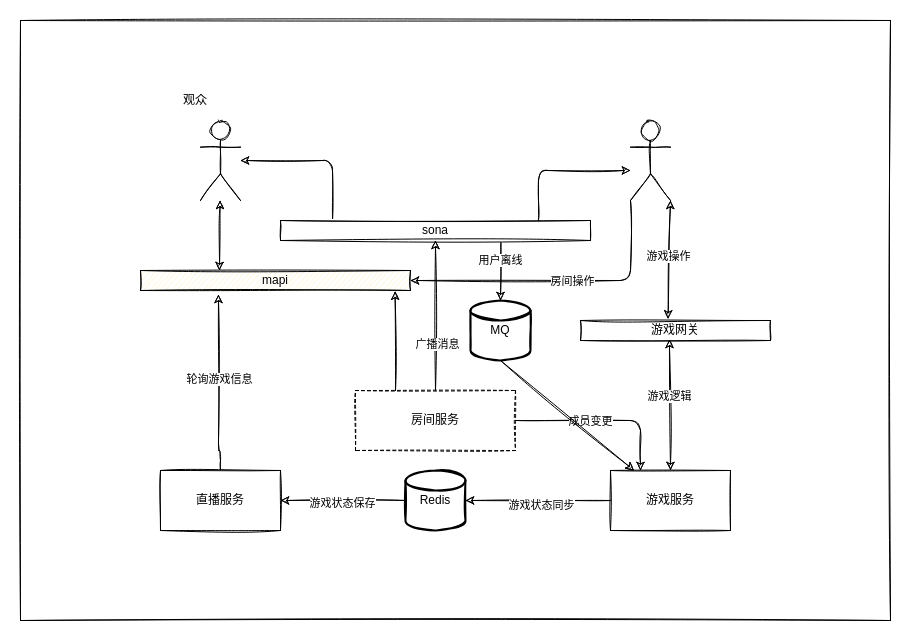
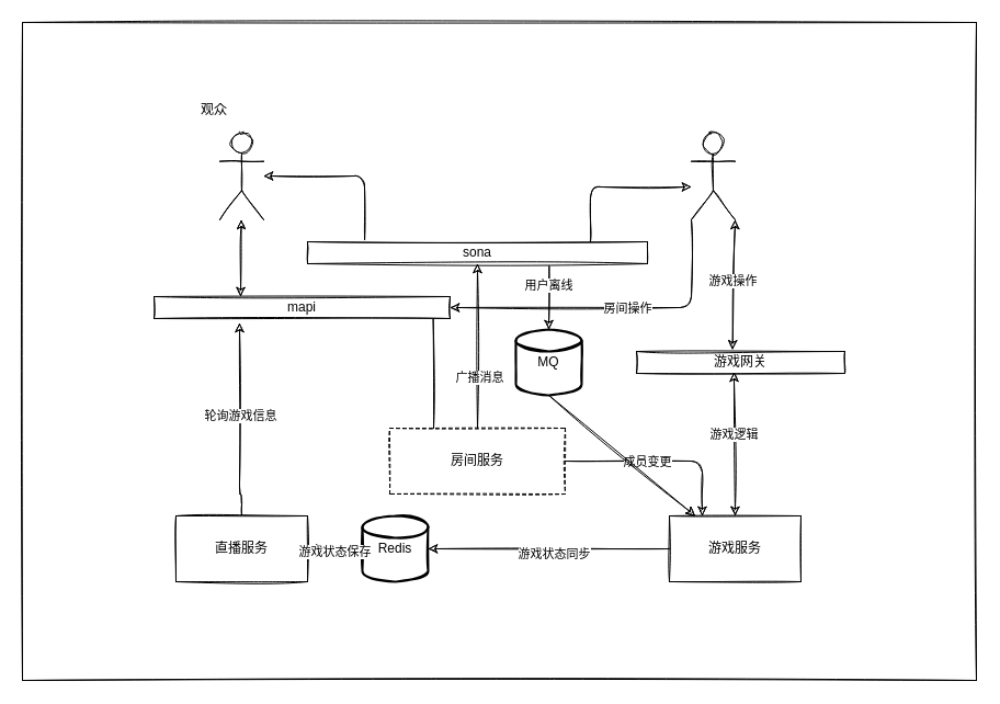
- <mxCell id="3" value="mapi" style="whiteSpace=wrap;html=1;arcSize=50;labelBackgroundColor=none;sketch=1;fillColor=#fff2cc;" parent="1" vertex="1"><mxGeometry x="140" y="270" width="270" height="20" as="geometry" /></mxCell>
+ <mxCell id="3" value="mapi" style="whiteSpace=wrap;html=1;arcSize=50;labelBackgroundColor=none;sketch=1;" parent="1" vertex="1"><mxGeometry x="140" y="270" width="270" height="20" as="geometry" /></mxCell>
- <mxCell id="17" value="" style="endArrow=classic;html=1;entryX=0.943;entryY=1.038;entryDx=0;entryDy=0;exitX=0.25;exitY=0;exitDx=0;exitDy=0;labelBackgroundColor=none;sketch=1;entryPerimeter=0;" parent="1" source="11" target="3" edge="1"><mxGeometry width="50" height="50" relative="1" as="geometry"><mxPoint x="310" y="430" as="sourcePoint" /><mxPoint x="360" y="380" as="targetPoint" /></mxGeometry></mxCell>
+ <mxCell id="17" value="" style="endArrow=none;html=1;entryX=0.943;entryY=1.038;entryDx=0;entryDy=0;exitX=0.25;exitY=0;exitDx=0;exitDy=0;labelBackgroundColor=none;sketch=1;entryPerimeter=0;" parent="1" source="11" target="3" edge="1"><mxGeometry width="50" height="50" relative="1" as="geometry"><mxPoint x="310" y="430" as="sourcePoint" /><mxPoint x="360" y="380" as="targetPoint" /></mxGeometry></mxCell>
- <mxCell id="32" value="Redis" style="strokeWidth=2;html=1;shape=mxgraph.flowchart.database;whiteSpace=wrap;sketch=1;" parent="1" vertex="1"><mxGeometry x="405" y="470" width="60" height="60" as="geometry" /></mxCell>
+ <mxCell id="32" value="Redis" style="strokeWidth=2;html=1;shape=mxgraph.flowchart.database;whiteSpace=wrap;sketch=1;" parent="1" vertex="1"><mxGeometry x="330" y="470" width="60" height="60" as="geometry" /></mxCell>
